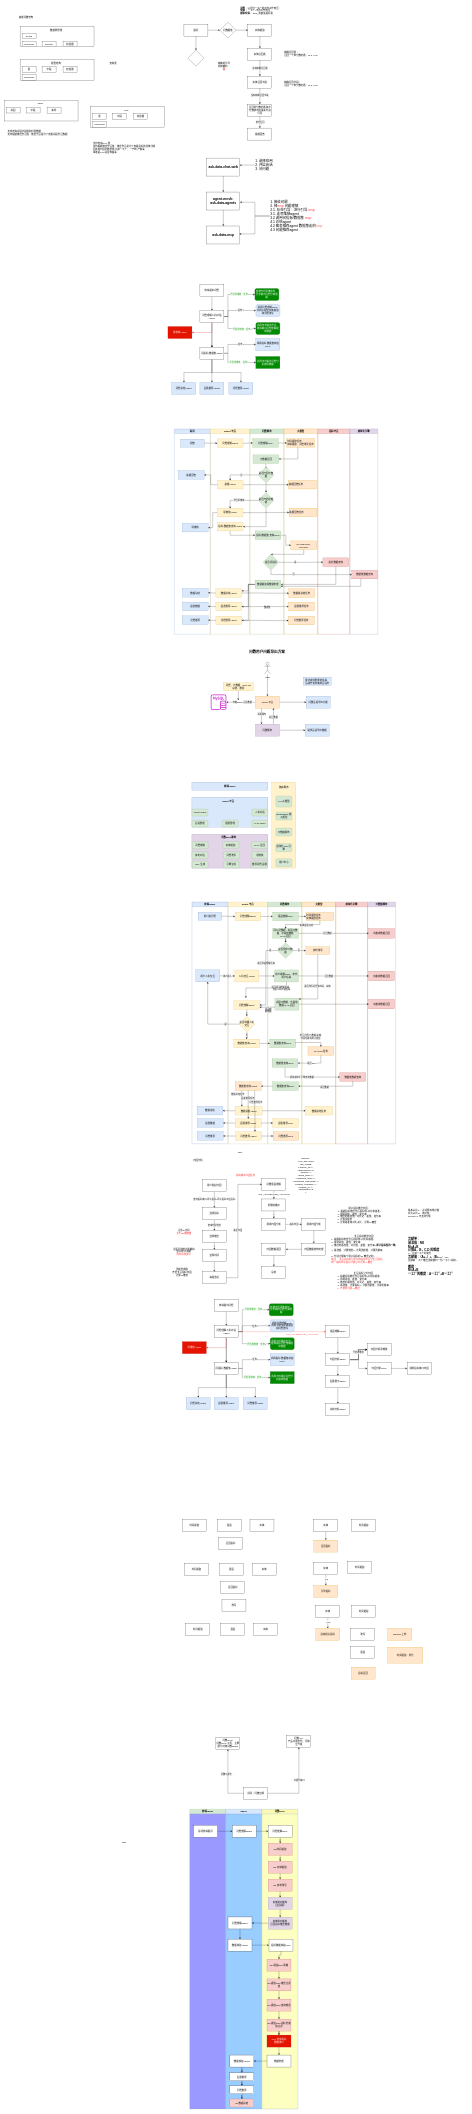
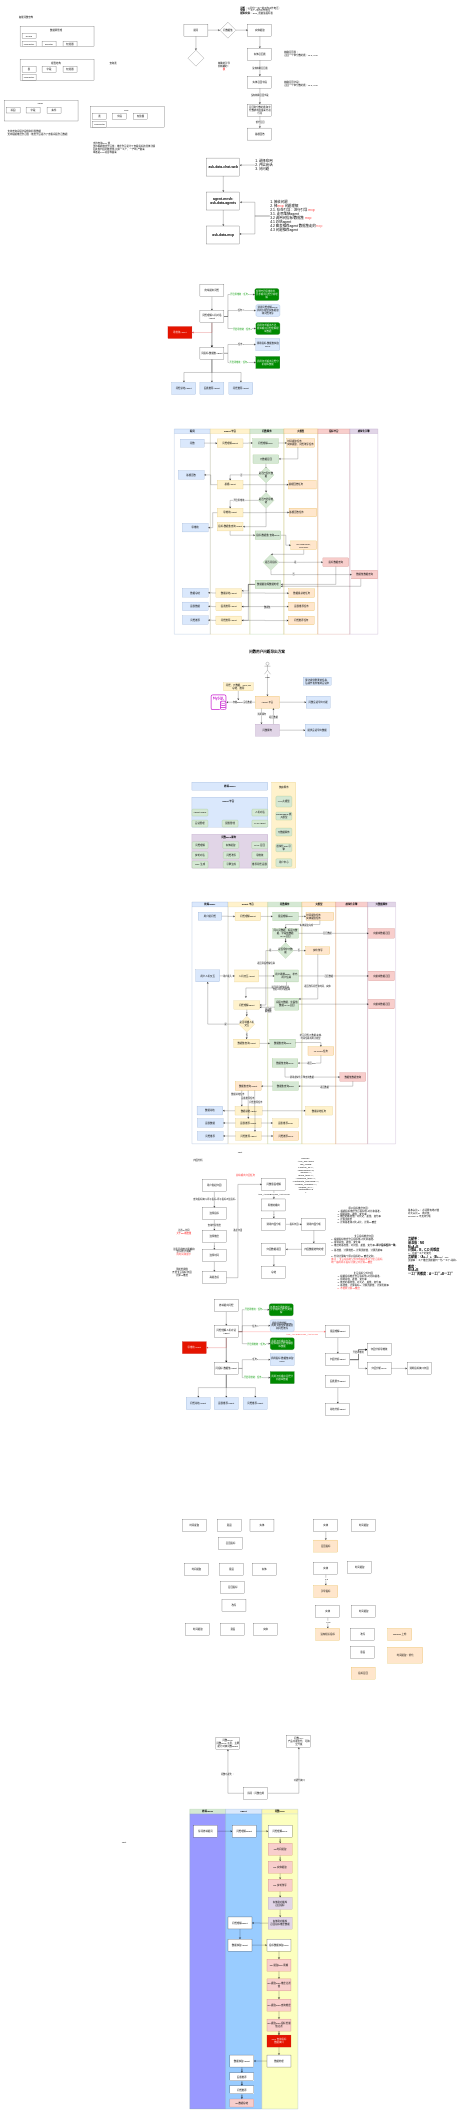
- <mxCell id="337" value="" style="edgeStyle=orthogonalEdgeStyle;rounded=0;orthogonalLoop=1;jettySize=auto;html=1;" parent="1" source="338" target="344" edge="1"><mxGeometry relative="1" as="geometry" /></mxCell>
- <mxCell id="440" value="指标数据获取MCP" style="whiteSpace=wrap;html=1;" parent="429" vertex="1"><mxGeometry x="35.62" y="650" width="120" height="60" as="geometry" /></mxCell>
+ <mxCell id="440" value="指标数据获取MCP" style="whiteSpace=wrap;html=1;" parent="429" vertex="1"><mxGeometry x="25.62" y="650" width="120" height="60" as="geometry" /></mxCell>
